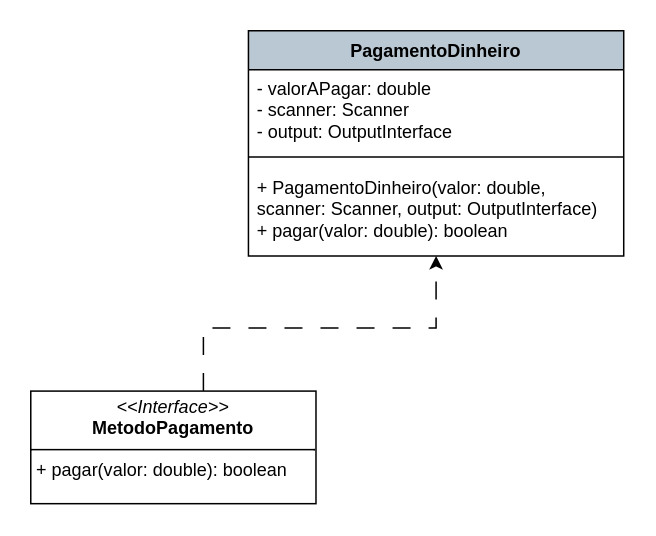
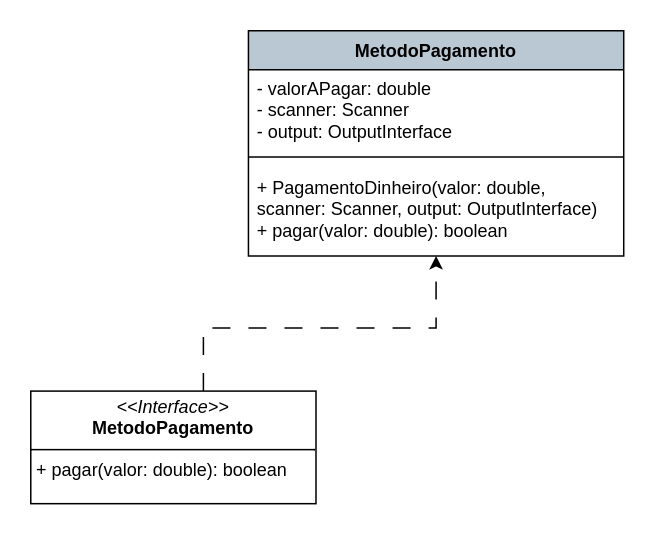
- <mxCell id="3" value="PagamentoDinheiro" style="swimlane;fontStyle=1;align=center;verticalAlign=top;childLayout=stackLayout;horizontal=1;startSize=26;horizontalStack=0;resizeParent=1;resizeParentMax=0;resizeLast=0;collapsible=1;marginBottom=0;whiteSpace=wrap;html=1;fillColor=#BAC8D3;" vertex="1" parent="1"><mxGeometry x="165" y="20" width="250" height="150" as="geometry" /></mxCell>
+ <mxCell id="3" value="MetodoPagamento" style="swimlane;fontStyle=1;align=center;verticalAlign=top;childLayout=stackLayout;horizontal=1;startSize=26;horizontalStack=0;resizeParent=1;resizeParentMax=0;resizeLast=0;collapsible=1;marginBottom=0;whiteSpace=wrap;html=1;fillColor=#BAC8D3;" vertex="1" parent="1"><mxGeometry x="165" y="20" width="250" height="150" as="geometry" /></mxCell>
